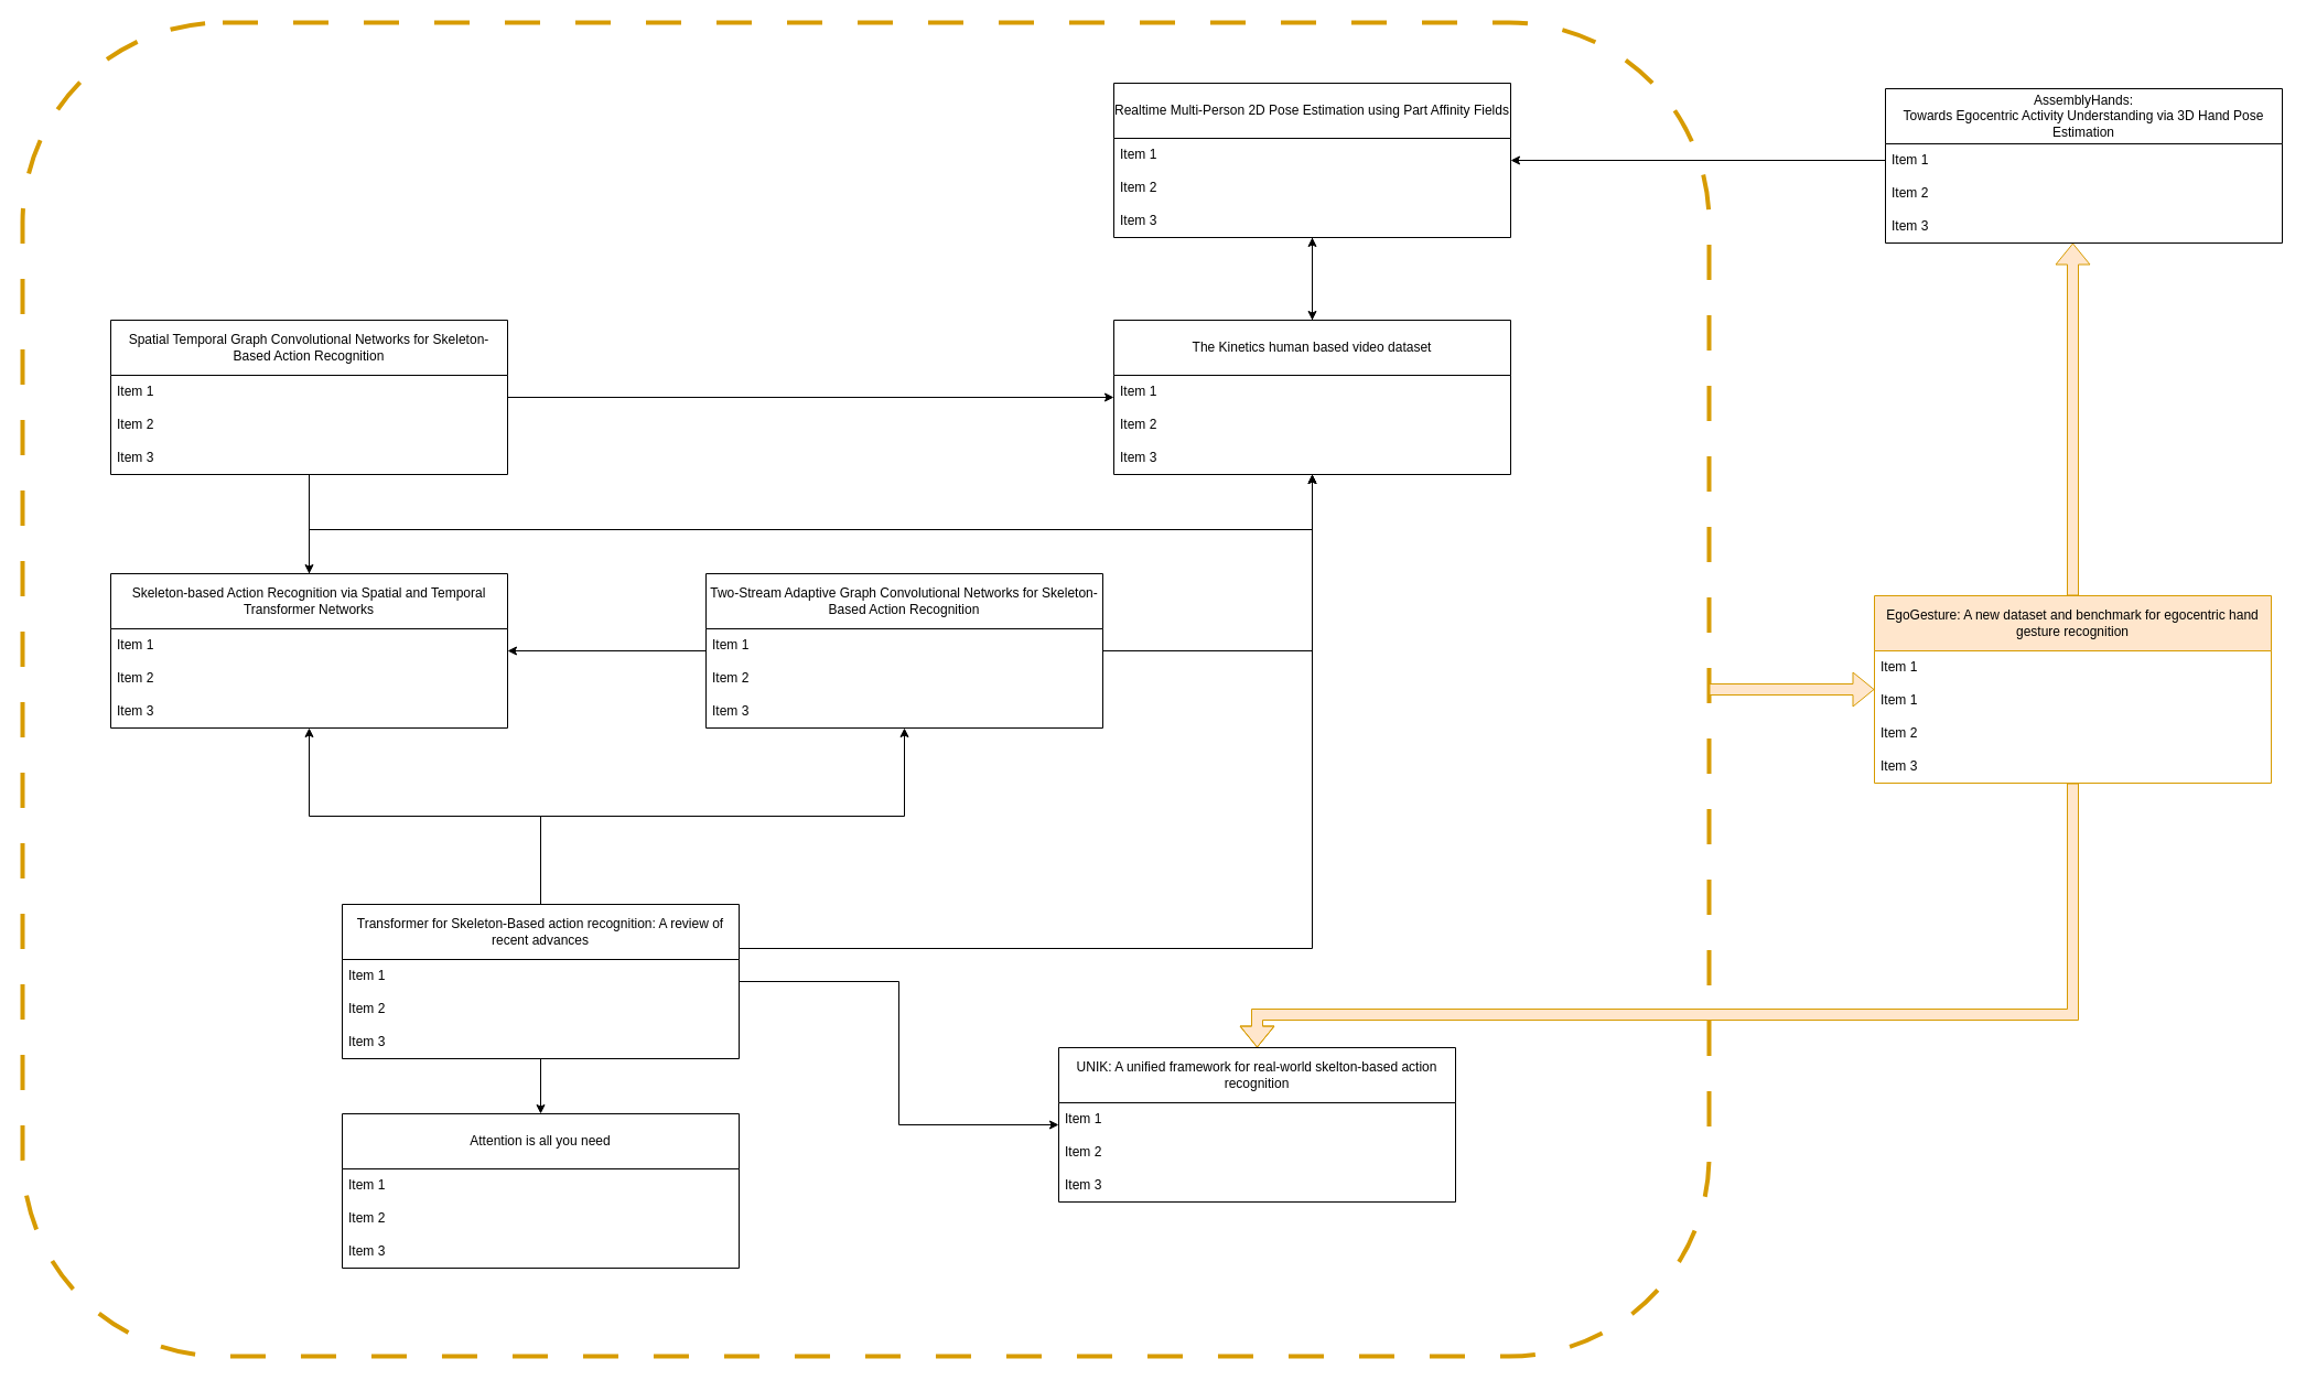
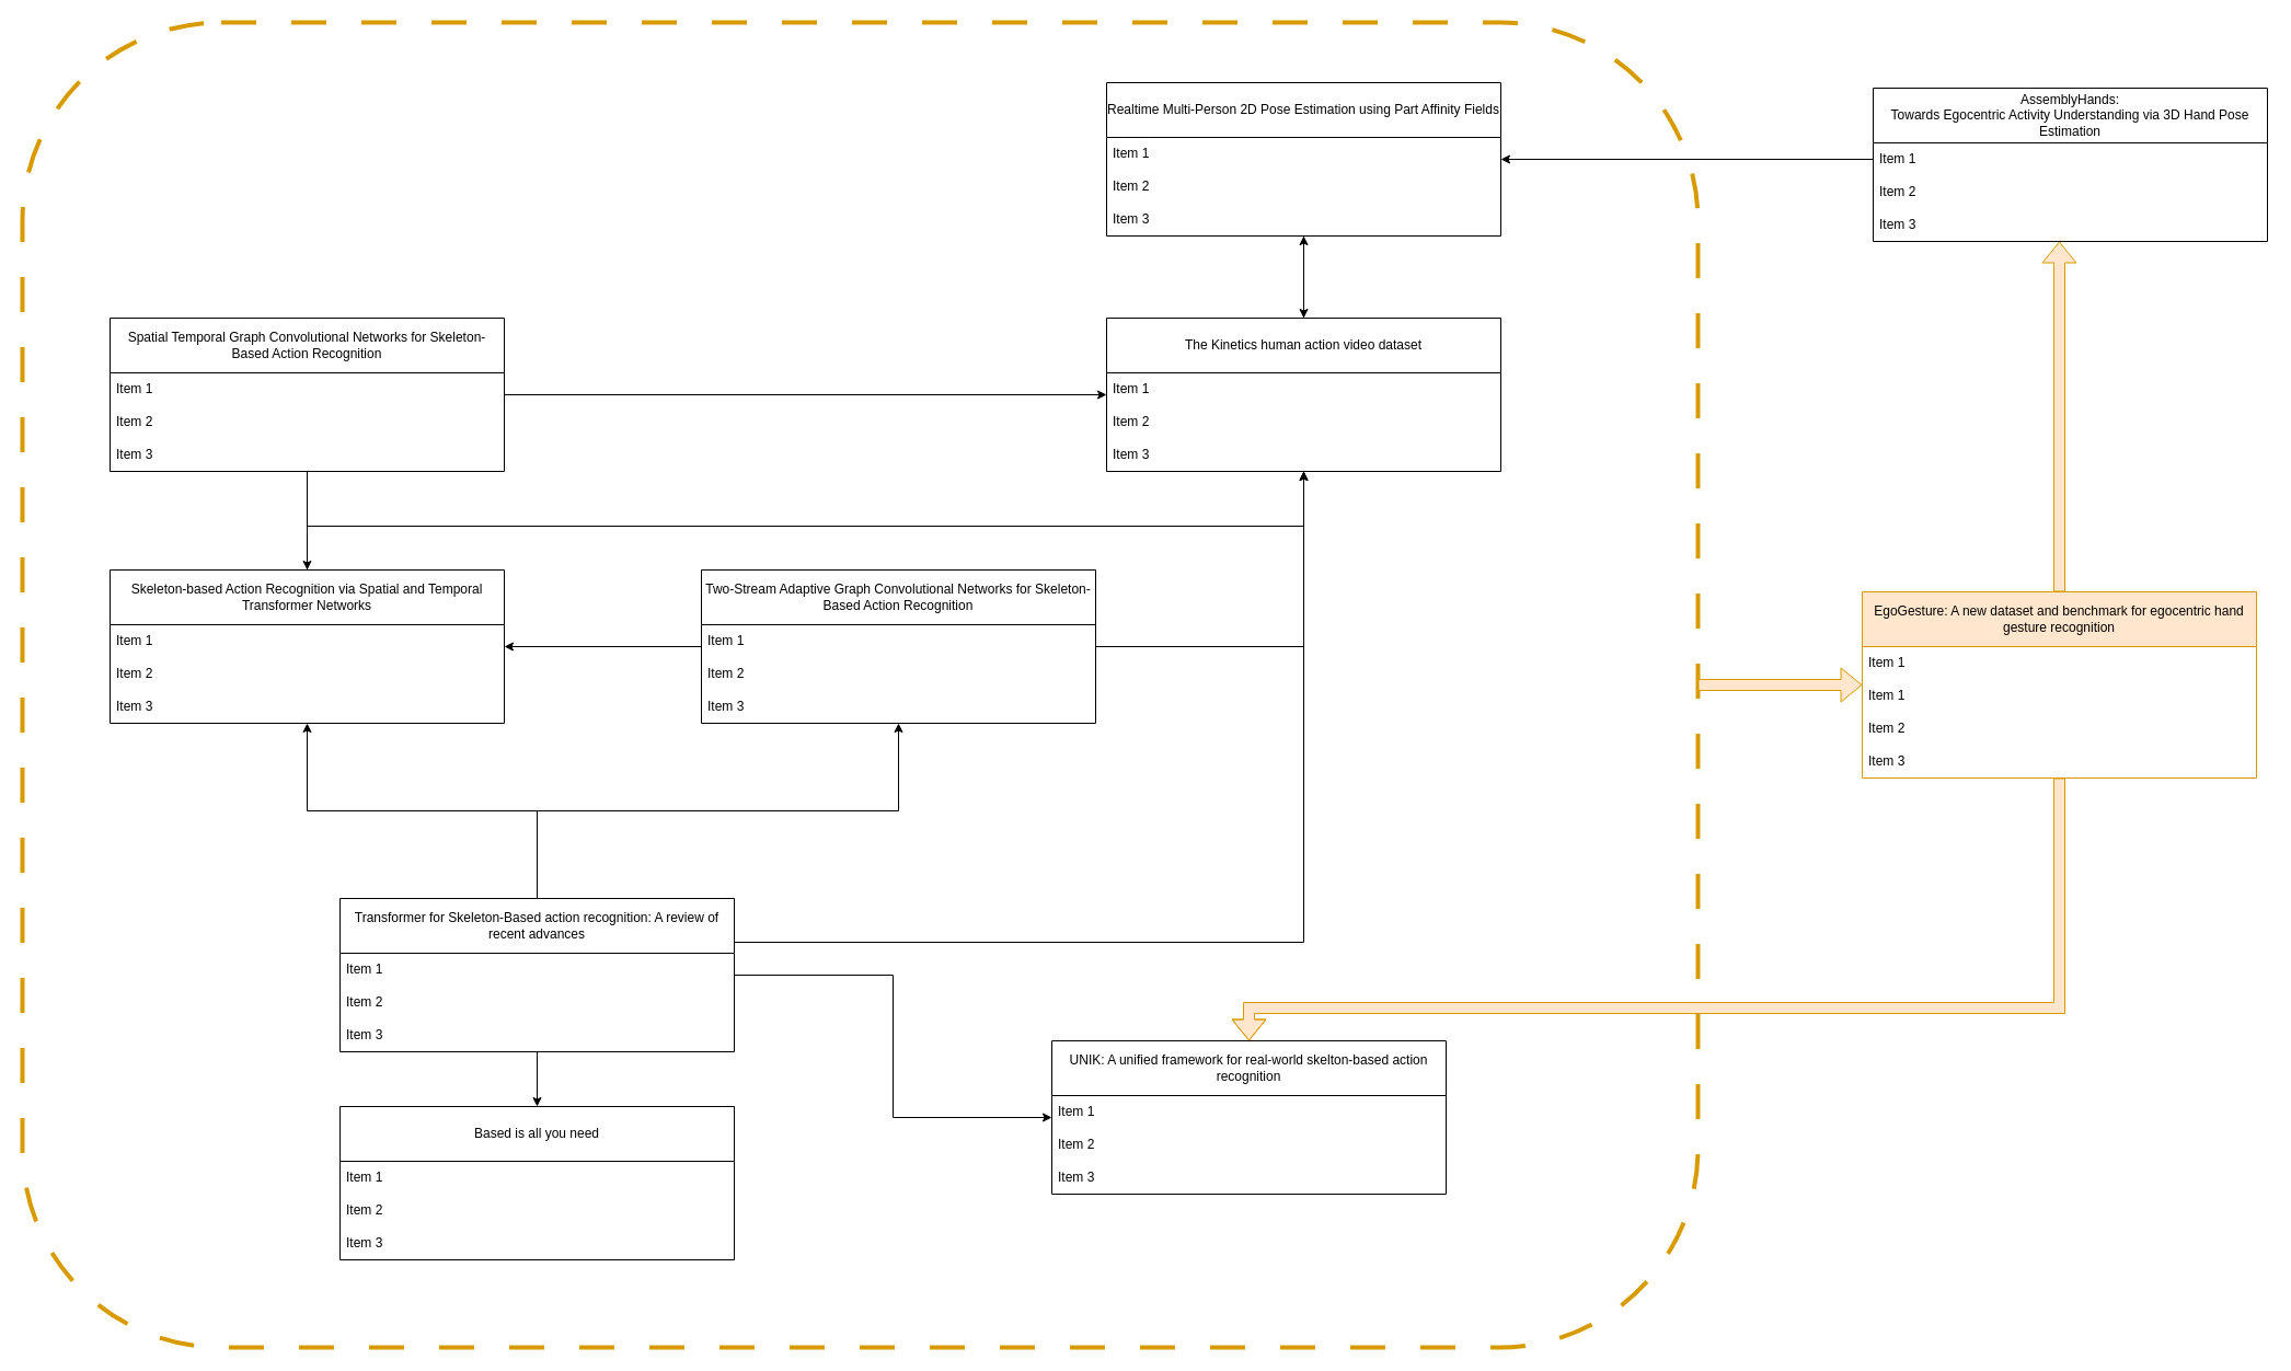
- <mxCell id="42" value="The Kinetics human based video dataset" style="swimlane;fontStyle=0;childLayout=stackLayout;horizontal=1;startSize=50;horizontalStack=0;resizeParent=1;resizeParentMax=0;resizeLast=0;collapsible=1;marginBottom=0;whiteSpace=wrap;html=1;" parent="1" vertex="1"><mxGeometry x="1010" y="290" width="360" height="140" as="geometry"><mxRectangle x="300" y="230" width="440" height="190" as="alternateBounds" /></mxGeometry></mxCell>
+ <mxCell id="42" value="The Kinetics human action video dataset" style="swimlane;fontStyle=0;childLayout=stackLayout;horizontal=1;startSize=50;horizontalStack=0;resizeParent=1;resizeParentMax=0;resizeLast=0;collapsible=1;marginBottom=0;whiteSpace=wrap;html=1;" parent="1" vertex="1"><mxGeometry x="1010" y="290" width="360" height="140" as="geometry"><mxRectangle x="300" y="230" width="440" height="190" as="alternateBounds" /></mxGeometry></mxCell>
- <mxCell id="46" value="Attention is all you need" style="swimlane;fontStyle=0;childLayout=stackLayout;horizontal=1;startSize=50;horizontalStack=0;resizeParent=1;resizeParentMax=0;resizeLast=0;collapsible=1;marginBottom=0;whiteSpace=wrap;html=1;" parent="1" vertex="1"><mxGeometry x="310" y="1010" width="360" height="140" as="geometry"><mxRectangle x="300" y="230" width="440" height="190" as="alternateBounds" /></mxGeometry></mxCell>
+ <mxCell id="46" value="Based is all you need" style="swimlane;fontStyle=0;childLayout=stackLayout;horizontal=1;startSize=50;horizontalStack=0;resizeParent=1;resizeParentMax=0;resizeLast=0;collapsible=1;marginBottom=0;whiteSpace=wrap;html=1;" parent="1" vertex="1"><mxGeometry x="310" y="1010" width="360" height="140" as="geometry"><mxRectangle x="300" y="230" width="440" height="190" as="alternateBounds" /></mxGeometry></mxCell>
